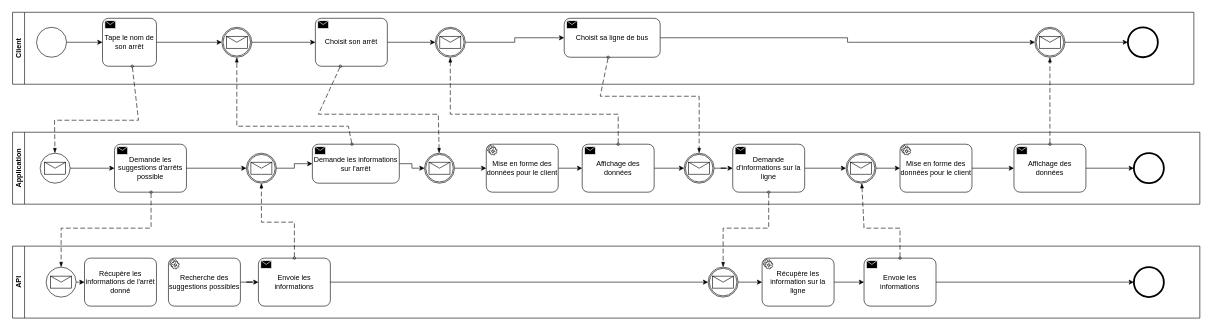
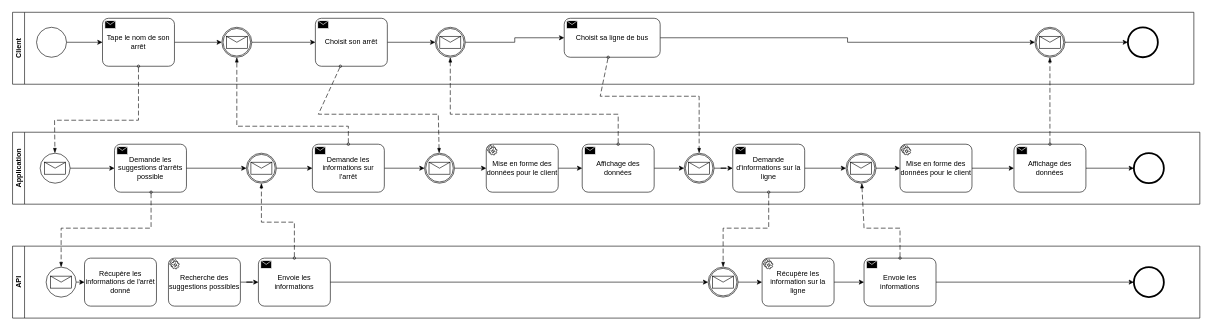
- <mxCell id="4" value="Tape le nom de son arrêt" style="points=[[0.25,0,0],[0.5,0,0],[0.75,0,0],[1,0.25,0],[1,0.5,0],[1,0.75,0],[0.75,1,0],[0.5,1,0],[0.25,1,0],[0,0.75,0],[0,0.5,0],[0,0.25,0]];shape=mxgraph.bpmn.task;whiteSpace=wrap;rectStyle=rounded;size=10;html=1;container=1;expand=0;collapsible=0;taskMarker=send;" parent="2" vertex="1"><mxGeometry x="150" y="10" width="90" height="80" as="geometry" /></mxCell>
+ <mxCell id="4" value="Tape le nom de son arrêt" style="points=[[0.25,0,0],[0.5,0,0],[0.75,0,0],[1,0.25,0],[1,0.5,0],[1,0.75,0],[0.75,1,0],[0.5,1,0],[0.25,1,0],[0,0.75,0],[0,0.5,0],[0,0.25,0]];shape=mxgraph.bpmn.task;whiteSpace=wrap;rectStyle=rounded;size=10;html=1;container=1;expand=0;collapsible=0;taskMarker=send;" parent="2" vertex="1"><mxGeometry x="150" y="10" width="120" height="80" as="geometry" /></mxCell>
- <mxCell id="31" value="Demande les informations sur l'arrêt" style="points=[[0.25,0,0],[0.5,0,0],[0.75,0,0],[1,0.25,0],[1,0.5,0],[1,0.75,0],[0.75,1,0],[0.5,1,0],[0.25,1,0],[0,0.75,0],[0,0.5,0],[0,0.25,0]];shape=mxgraph.bpmn.task;whiteSpace=wrap;rectStyle=rounded;size=10;html=1;container=1;expand=0;collapsible=0;taskMarker=send;" parent="18" vertex="1"><mxGeometry x="500" y="20" width="145" height="65" as="geometry" /></mxCell>
+ <mxCell id="31" value="Demande les informations sur l'arrêt" style="points=[[0.25,0,0],[0.5,0,0],[0.75,0,0],[1,0.25,0],[1,0.5,0],[1,0.75,0],[0.75,1,0],[0.5,1,0],[0.25,1,0],[0,0.75,0],[0,0.5,0],[0,0.25,0]];shape=mxgraph.bpmn.task;whiteSpace=wrap;rectStyle=rounded;size=10;html=1;container=1;expand=0;collapsible=0;taskMarker=send;" parent="18" vertex="1"><mxGeometry x="500" y="20" width="120" height="80" as="geometry" /></mxCell>
